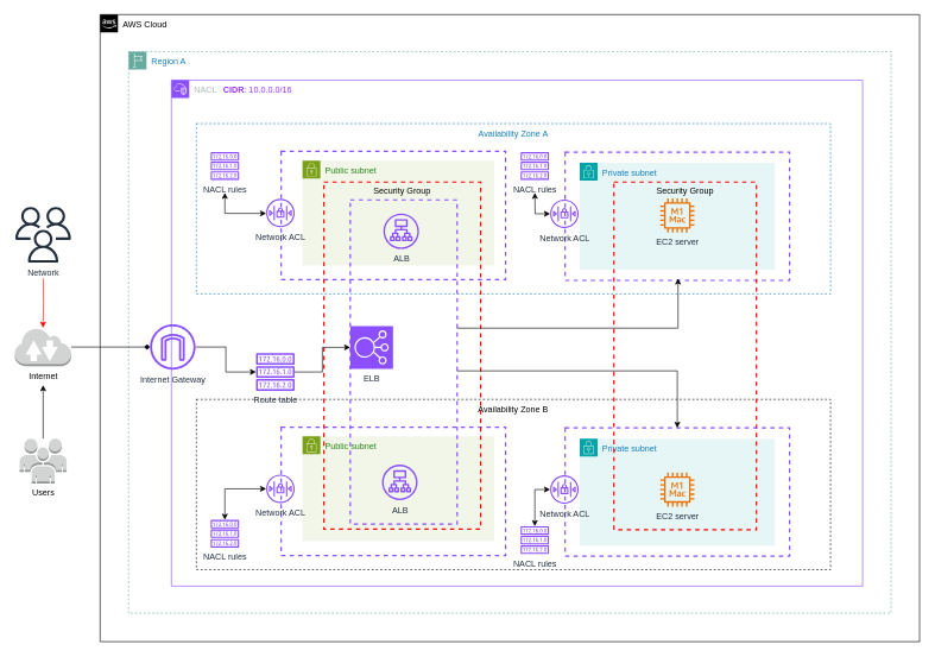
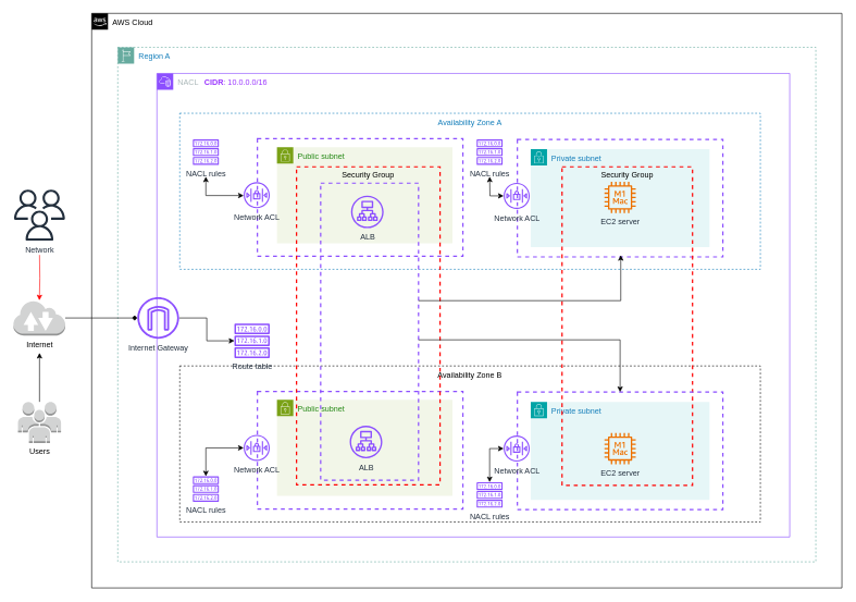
- <mxCell id="21" value="ELB" style="sketch=0;points=[[0,0,0],[0.25,0,0],[0.5,0,0],[0.75,0,0],[1,0,0],[0,1,0],[0.25,1,0],[0.5,1,0],[0.75,1,0],[1,1,0],[0,0.25,0],[0,0.5,0],[0,0.75,0],[1,0.25,0],[1,0.5,0],[1,0.75,0]];outlineConnect=0;fontColor=#232F3E;fillColor=#8C4FFF;strokeColor=#ffffff;dashed=0;verticalLabelPosition=bottom;verticalAlign=top;align=center;html=1;fontSize=12;fontStyle=0;aspect=fixed;shape=mxgraph.aws4.resourceIcon;resIcon=mxgraph.aws4.elastic_load_balancing;" vertex="1" parent="18"><mxGeometry x="37" y="202" width="60" height="60" as="geometry" /></mxCell>
- <mxCell id="35" style="edgeStyle=orthogonalEdgeStyle;rounded=0;orthogonalLoop=1;jettySize=auto;html=1;entryX=0;entryY=0.5;entryDx=0;entryDy=0;entryPerimeter=0;" edge="1" parent="4" source="29" target="21"><mxGeometry relative="1" as="geometry" /></mxCell>
